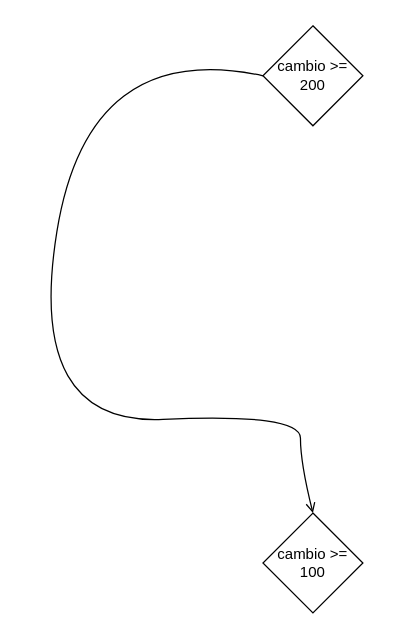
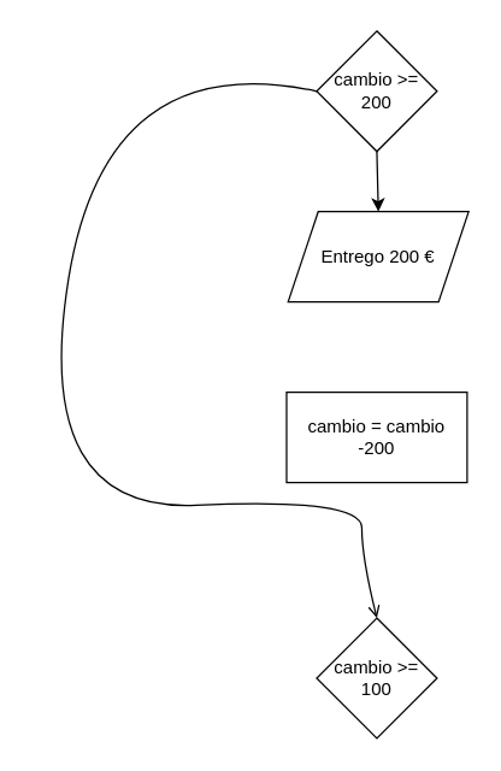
+ <mxCell id="5" value="" style="endArrow=classic;html=1;rounded=0;exitX=0.5;exitY=1;exitDx=0;exitDy=0;entryX=0.5;entryY=0;entryDx=0;entryDy=0;" edge="1" parent="1" source="2" target="3"><mxGeometry width="50" height="50" relative="1" as="geometry"><mxPoint x="240" y="130" as="sourcePoint" /><mxPoint x="290" y="80" as="targetPoint" /></mxGeometry></mxCell>
+ <mxCell id="3" value="Entrego 200 €" style="shape=parallelogram;perimeter=parallelogramPerimeter;whiteSpace=wrap;html=1;fixedSize=1;" vertex="1" parent="1"><mxGeometry x="191" y="140" width="120" height="60" as="geometry" /></mxCell>
+ <mxCell id="4" value="cambio = cambio -200" style="rounded=0;whiteSpace=wrap;html=1;" vertex="1" parent="1"><mxGeometry x="190" y="260" width="120" height="60" as="geometry" /></mxCell>
